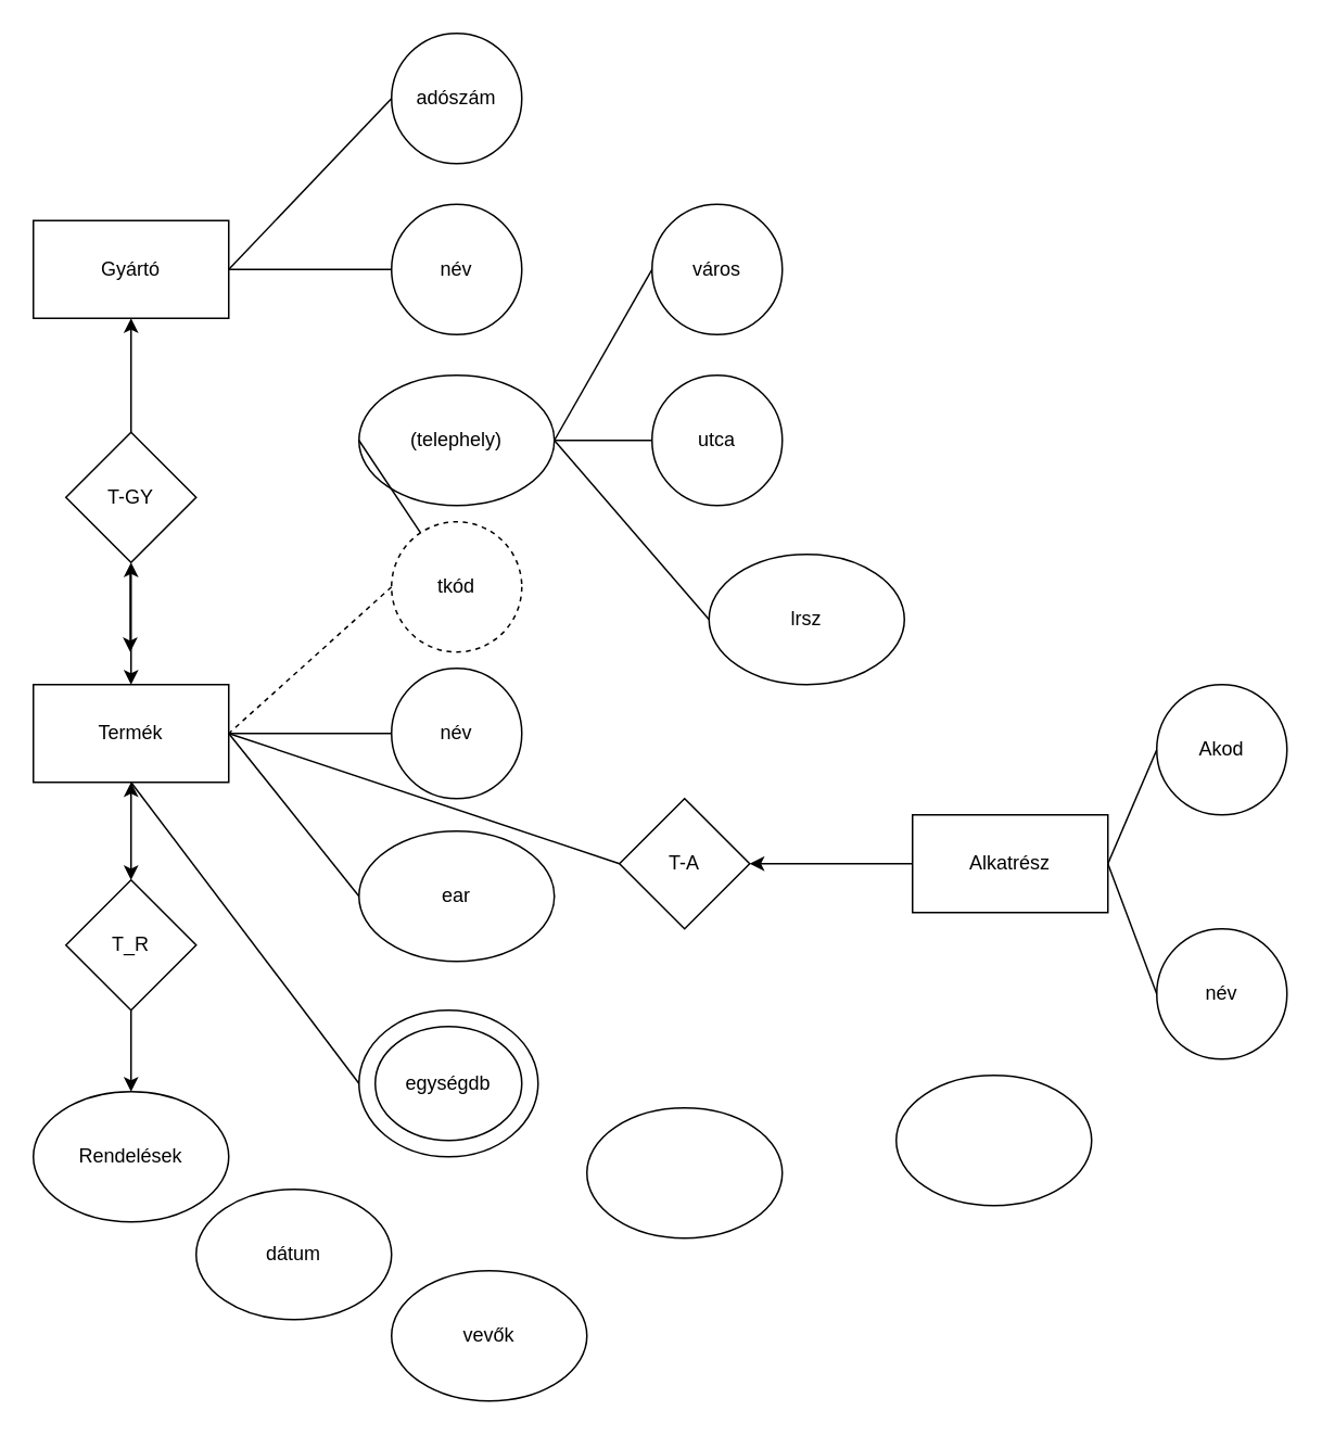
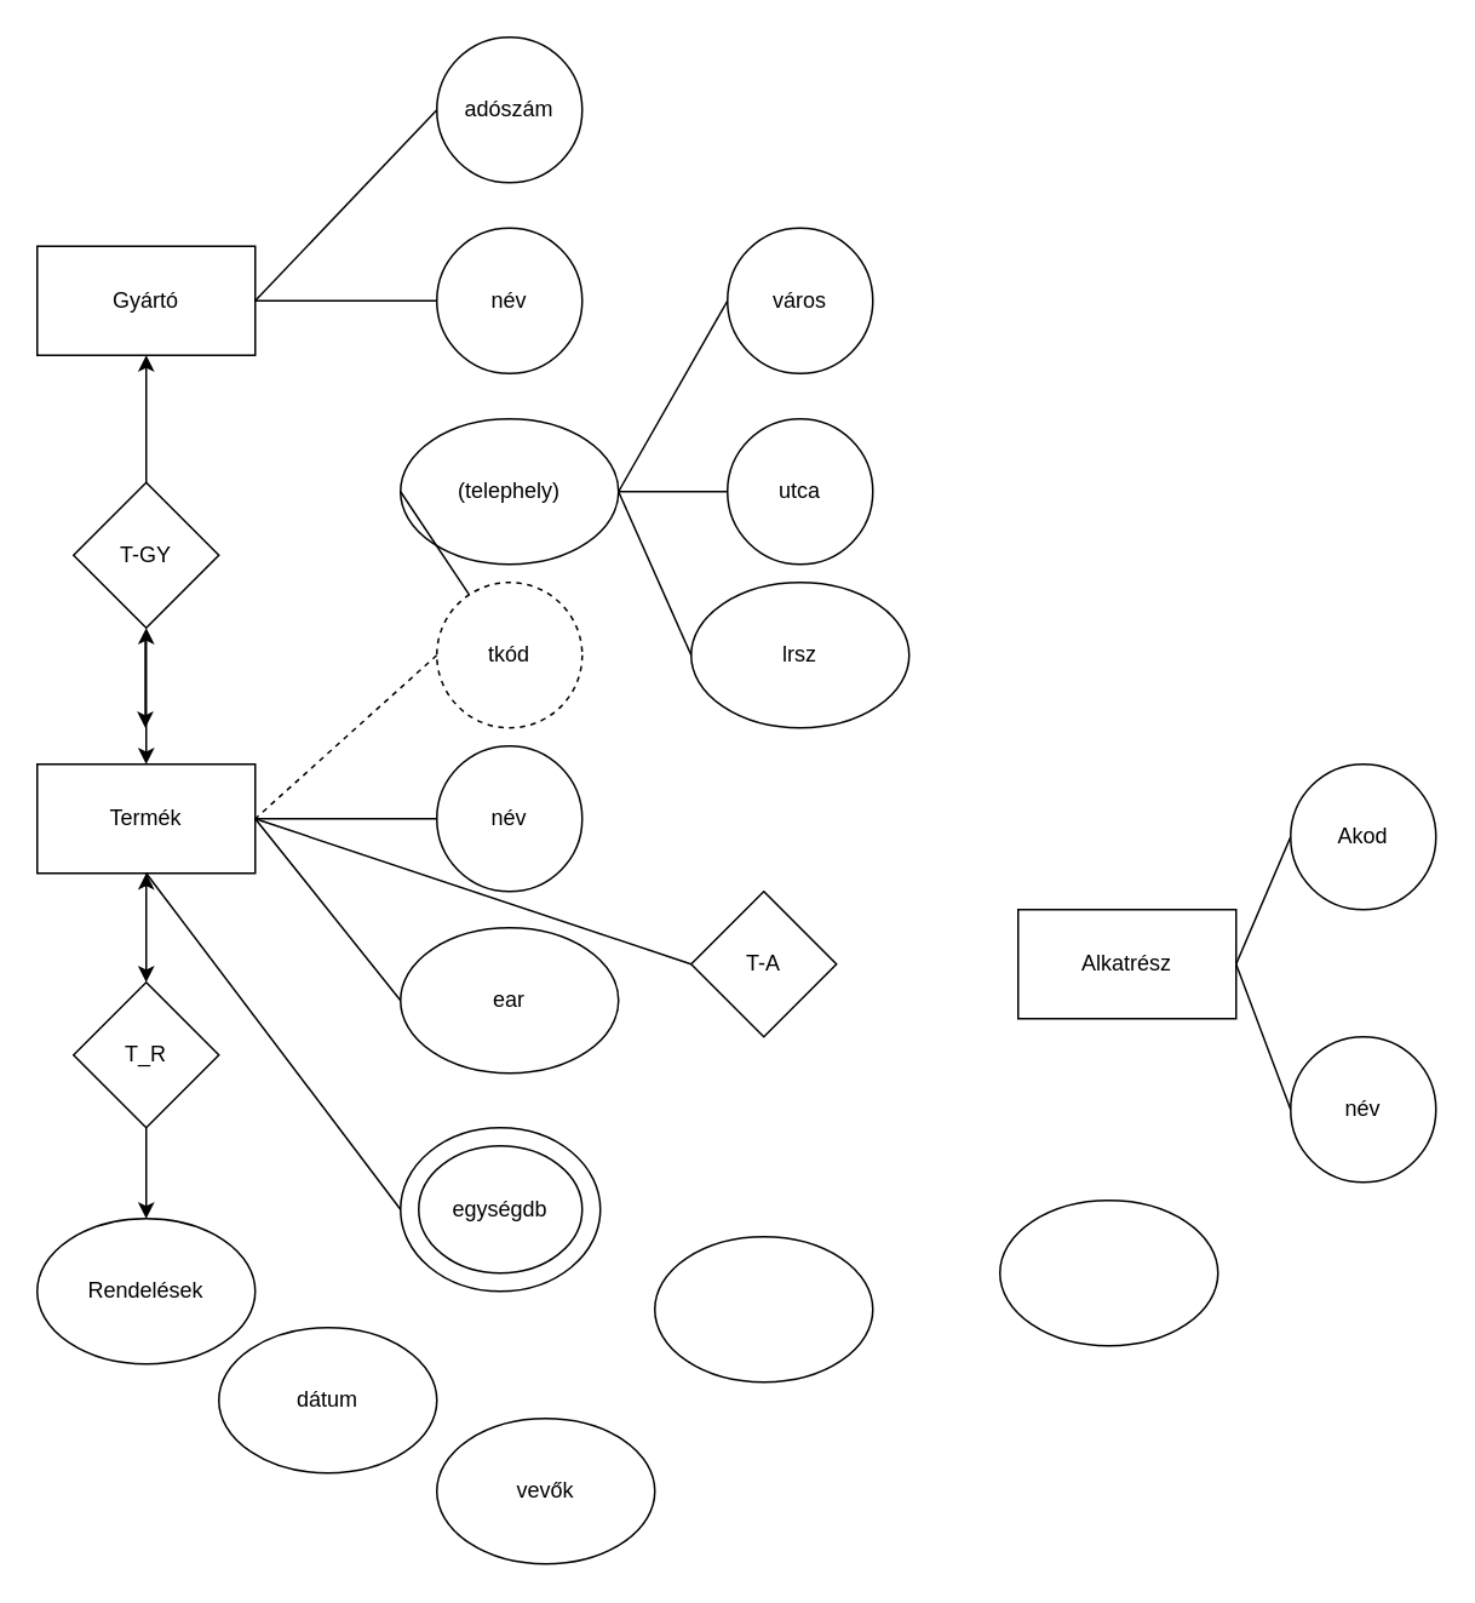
- <mxCell id="20" value="lrsz" style="ellipse;whiteSpace=wrap;html=1;" parent="1" vertex="1"><mxGeometry x="435" y="340" width="120" height="80" as="geometry" /></mxCell>
+ <mxCell id="20" value="lrsz" style="ellipse;whiteSpace=wrap;html=1;" parent="1" vertex="1"><mxGeometry x="380" y="320" width="120" height="80" as="geometry" /></mxCell>
- <mxCell id="32" value="" style="endArrow=classic;html=1;rounded=0;exitX=0;exitY=0.5;exitDx=0;exitDy=0;entryX=1;entryY=0.5;entryDx=0;entryDy=0;" parent="1" source="30" target="29" edge="1"><mxGeometry width="50" height="50" relative="1" as="geometry"><mxPoint x="89.5" y="360" as="sourcePoint" /><mxPoint x="89.5" y="410" as="targetPoint" /></mxGeometry></mxCell>
